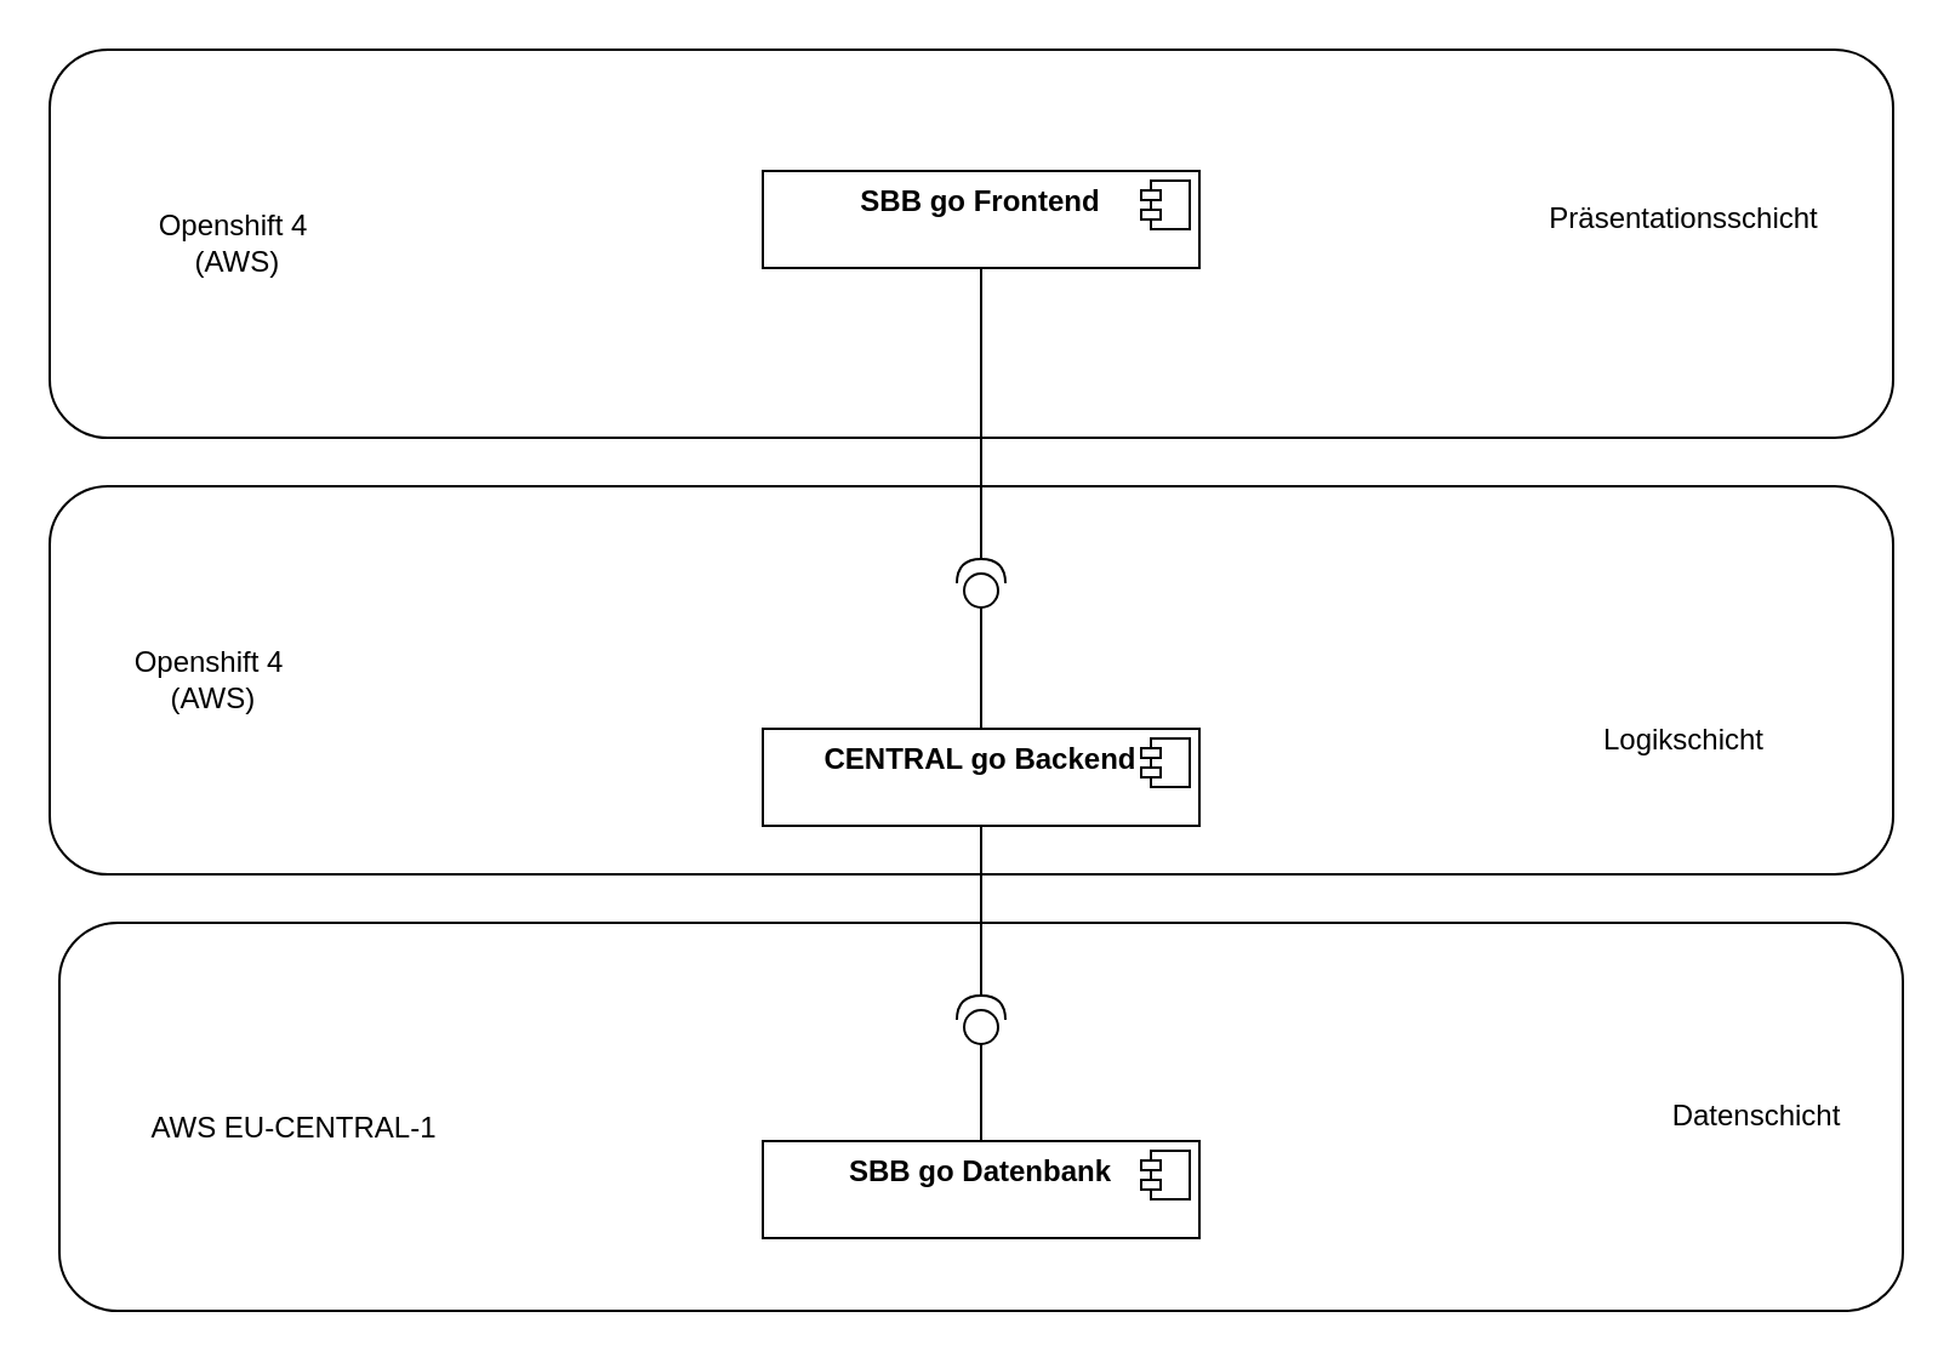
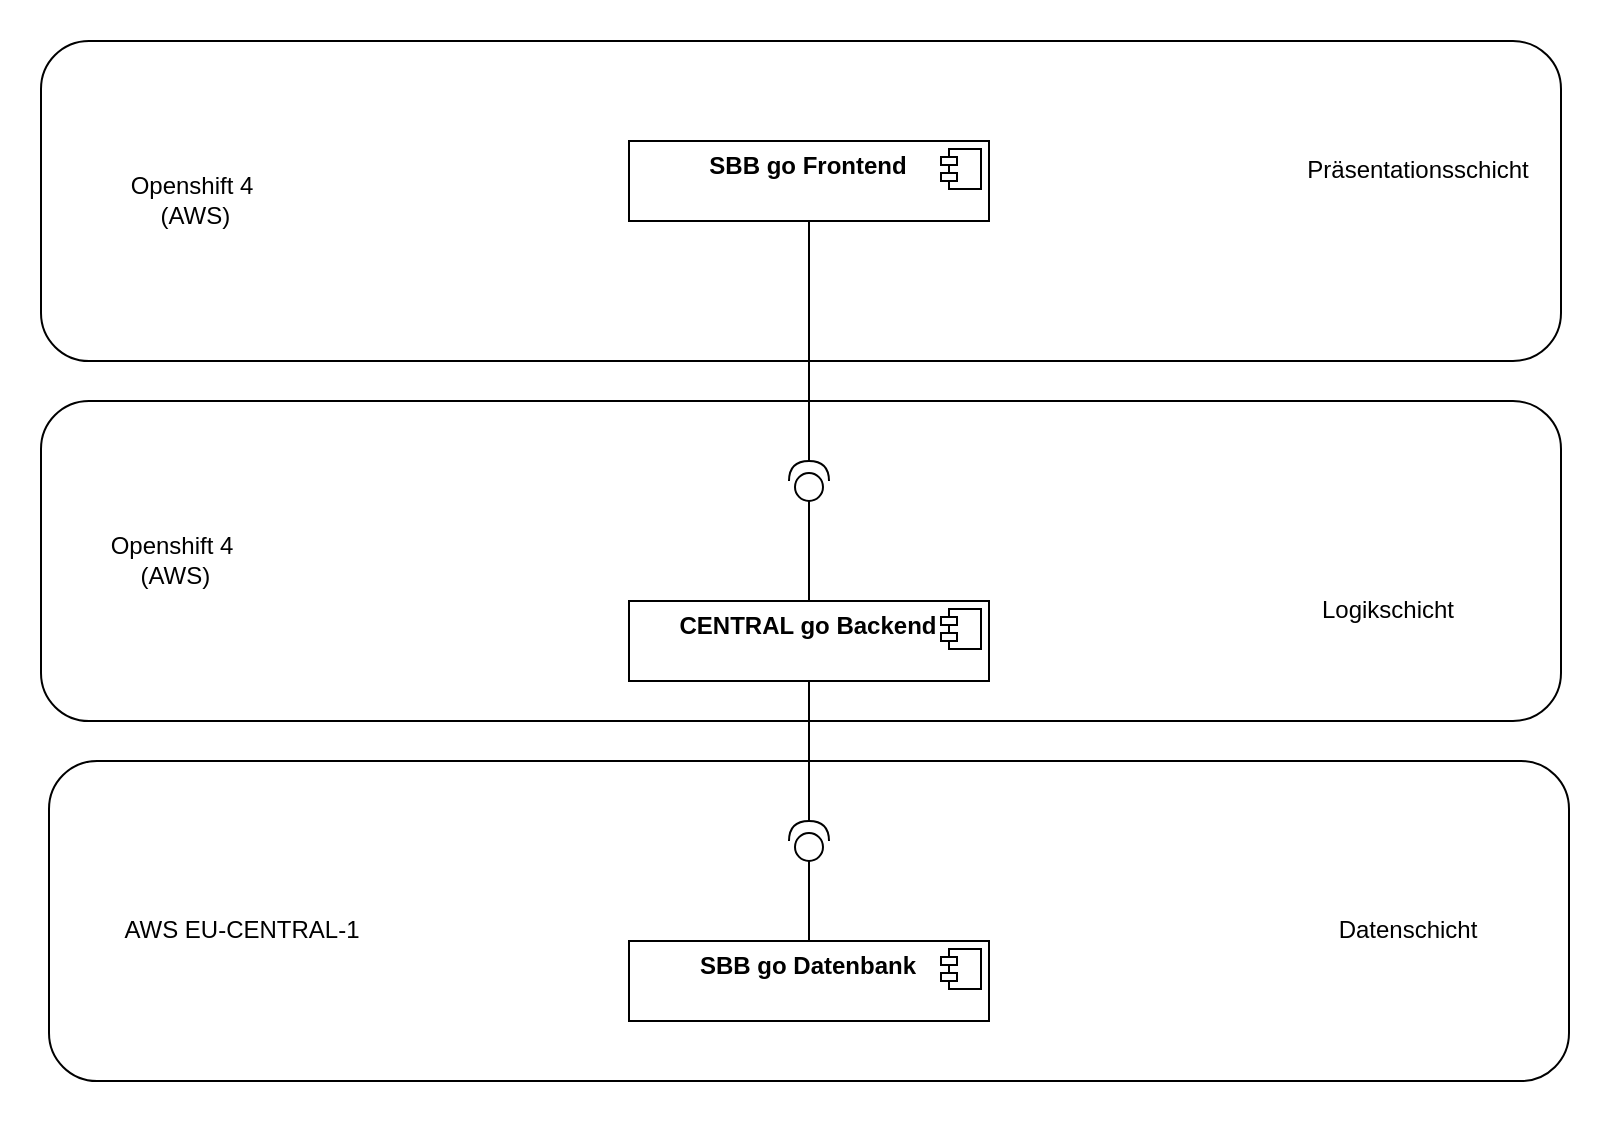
- <mxCell id="19" value="Präsentationsschicht" style="text;html=1;strokeColor=none;fillColor=none;align=center;verticalAlign=middle;whiteSpace=wrap;rounded=0;" vertex="1" parent="1"><mxGeometry x="640" y="70" width="108" height="40" as="geometry" /></mxCell>
+ <mxCell id="19" value="Präsentationsschicht" style="text;html=1;strokeColor=none;fillColor=none;align=center;verticalAlign=middle;whiteSpace=wrap;rounded=0;" vertex="1" parent="1"><mxGeometry x="655" y="65" width="108" height="40" as="geometry" /></mxCell>
- <mxCell id="22" value="Datenschicht" style="text;html=1;strokeColor=none;fillColor=none;align=center;verticalAlign=middle;whiteSpace=wrap;rounded=0;" vertex="1" parent="1"><mxGeometry x="670" y="440" width="108" height="40" as="geometry" /></mxCell>
+ <mxCell id="22" value="Datenschicht" style="text;html=1;strokeColor=none;fillColor=none;align=center;verticalAlign=middle;whiteSpace=wrap;rounded=0;" vertex="1" parent="1"><mxGeometry x="650" y="445" width="108" height="40" as="geometry" /></mxCell>
